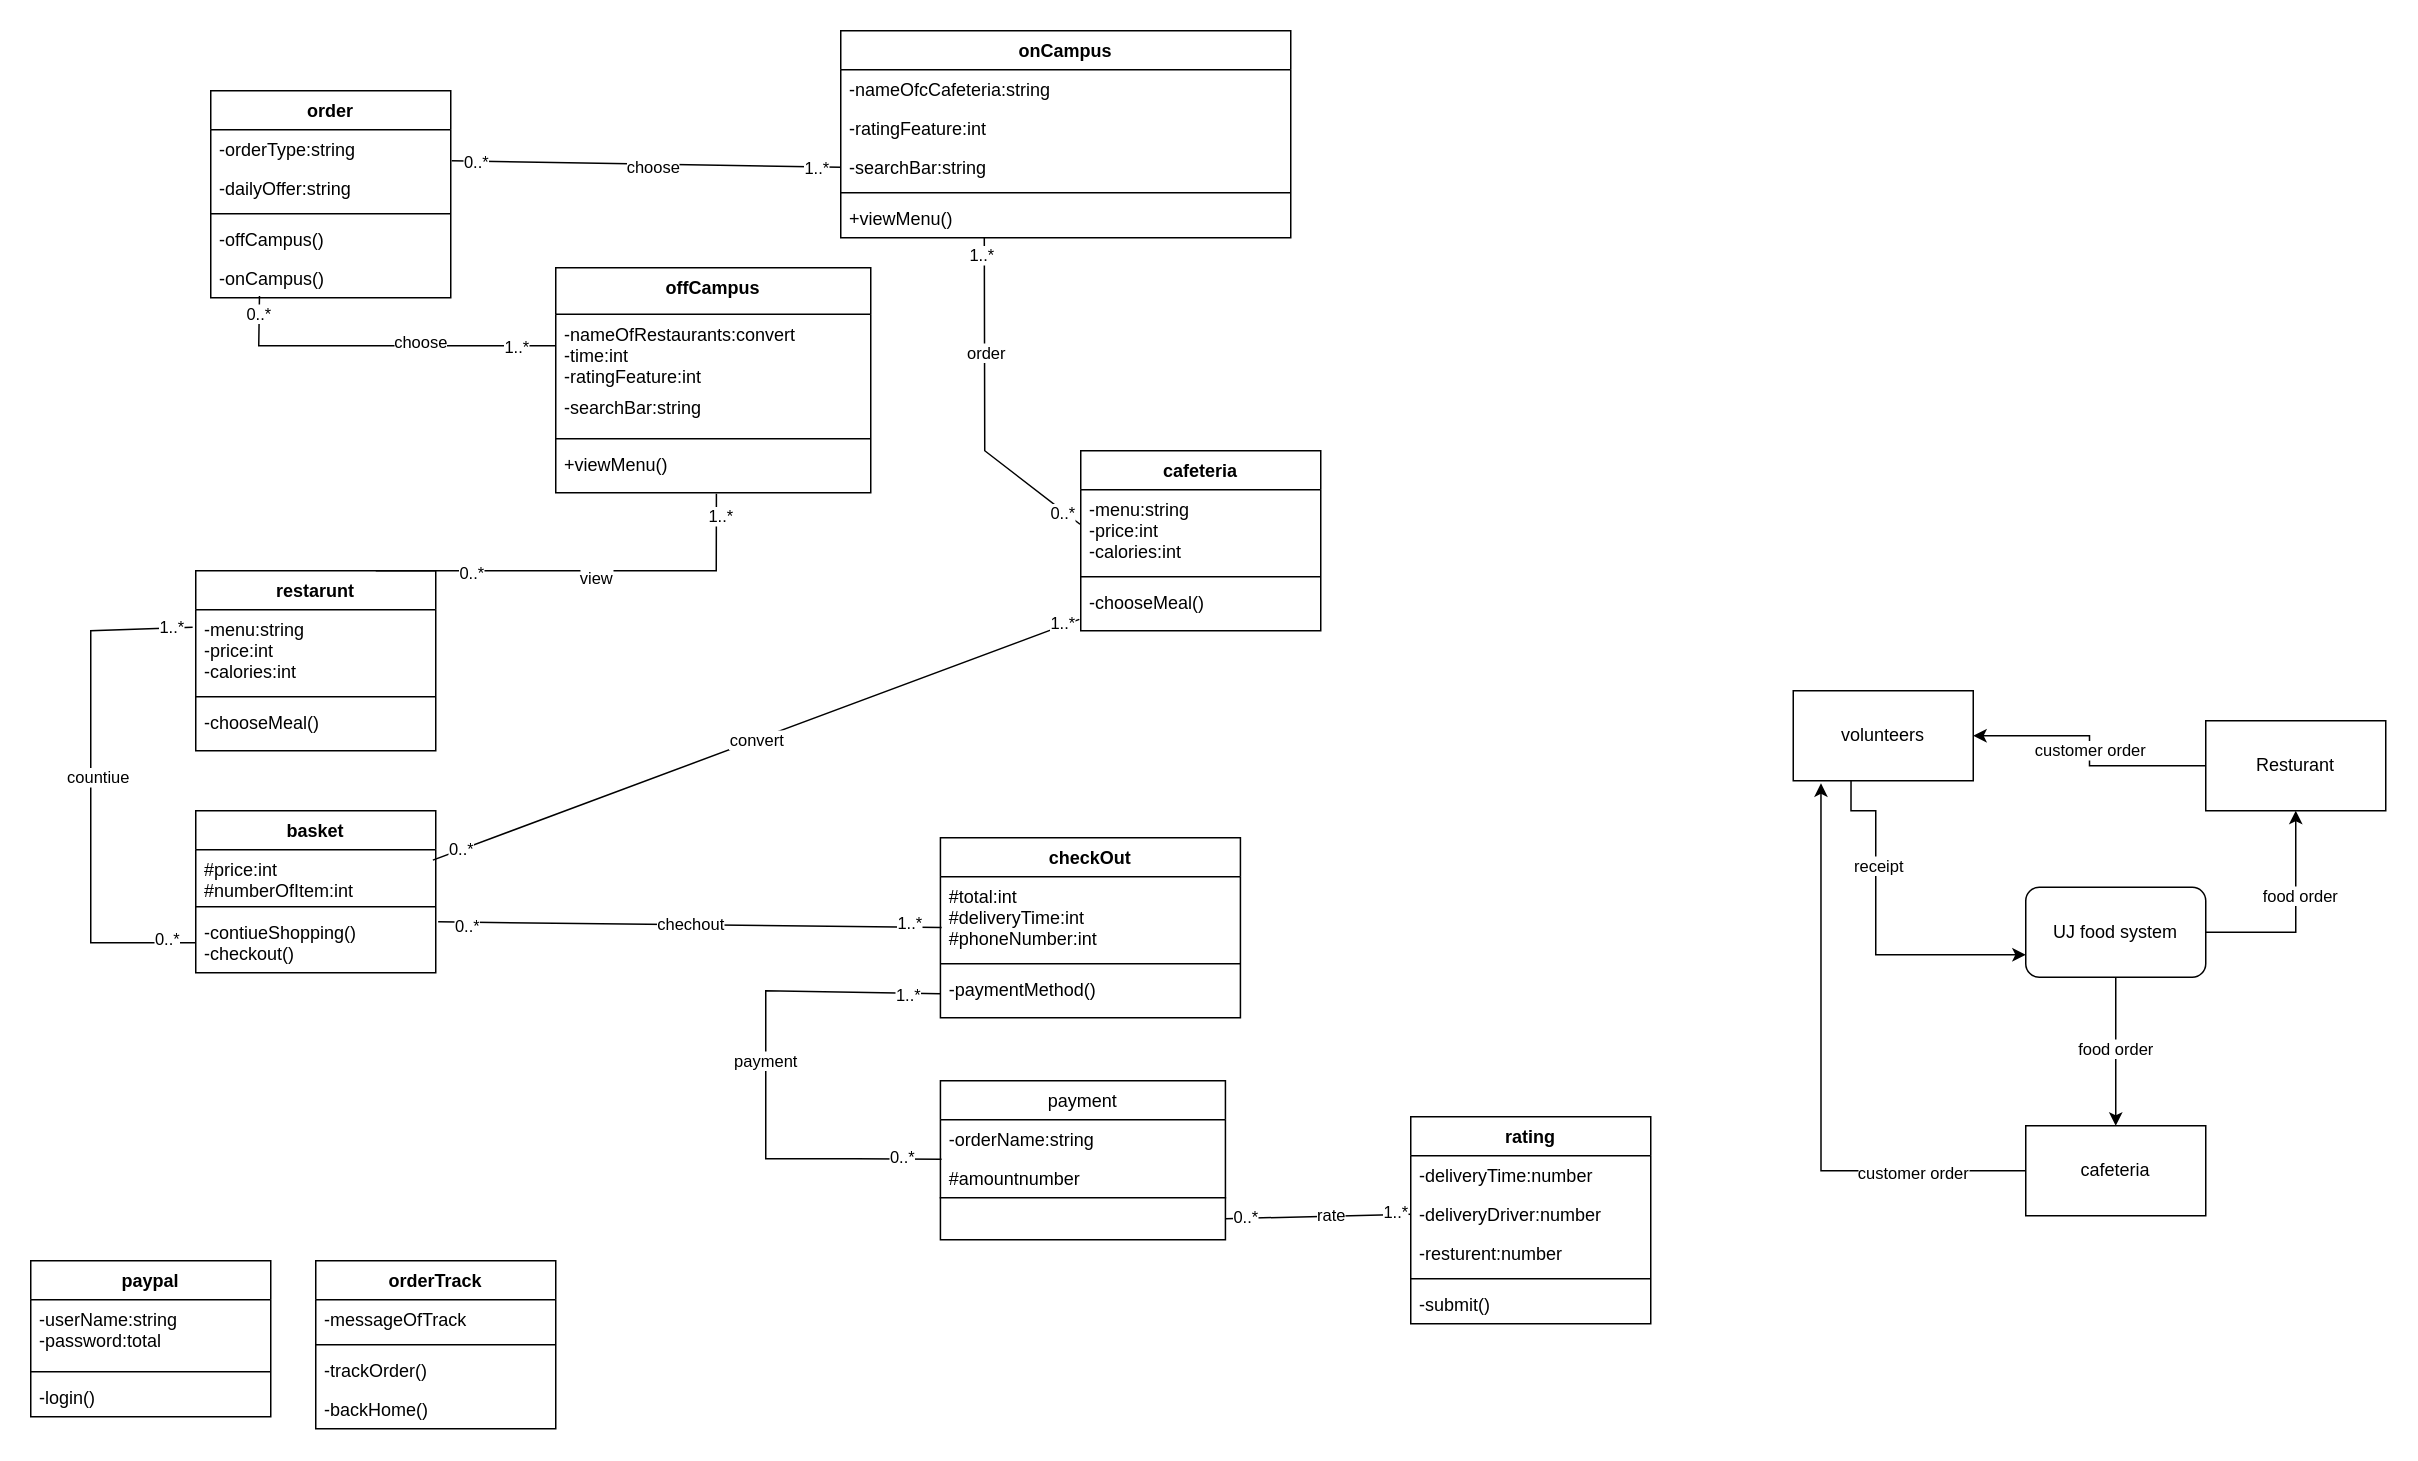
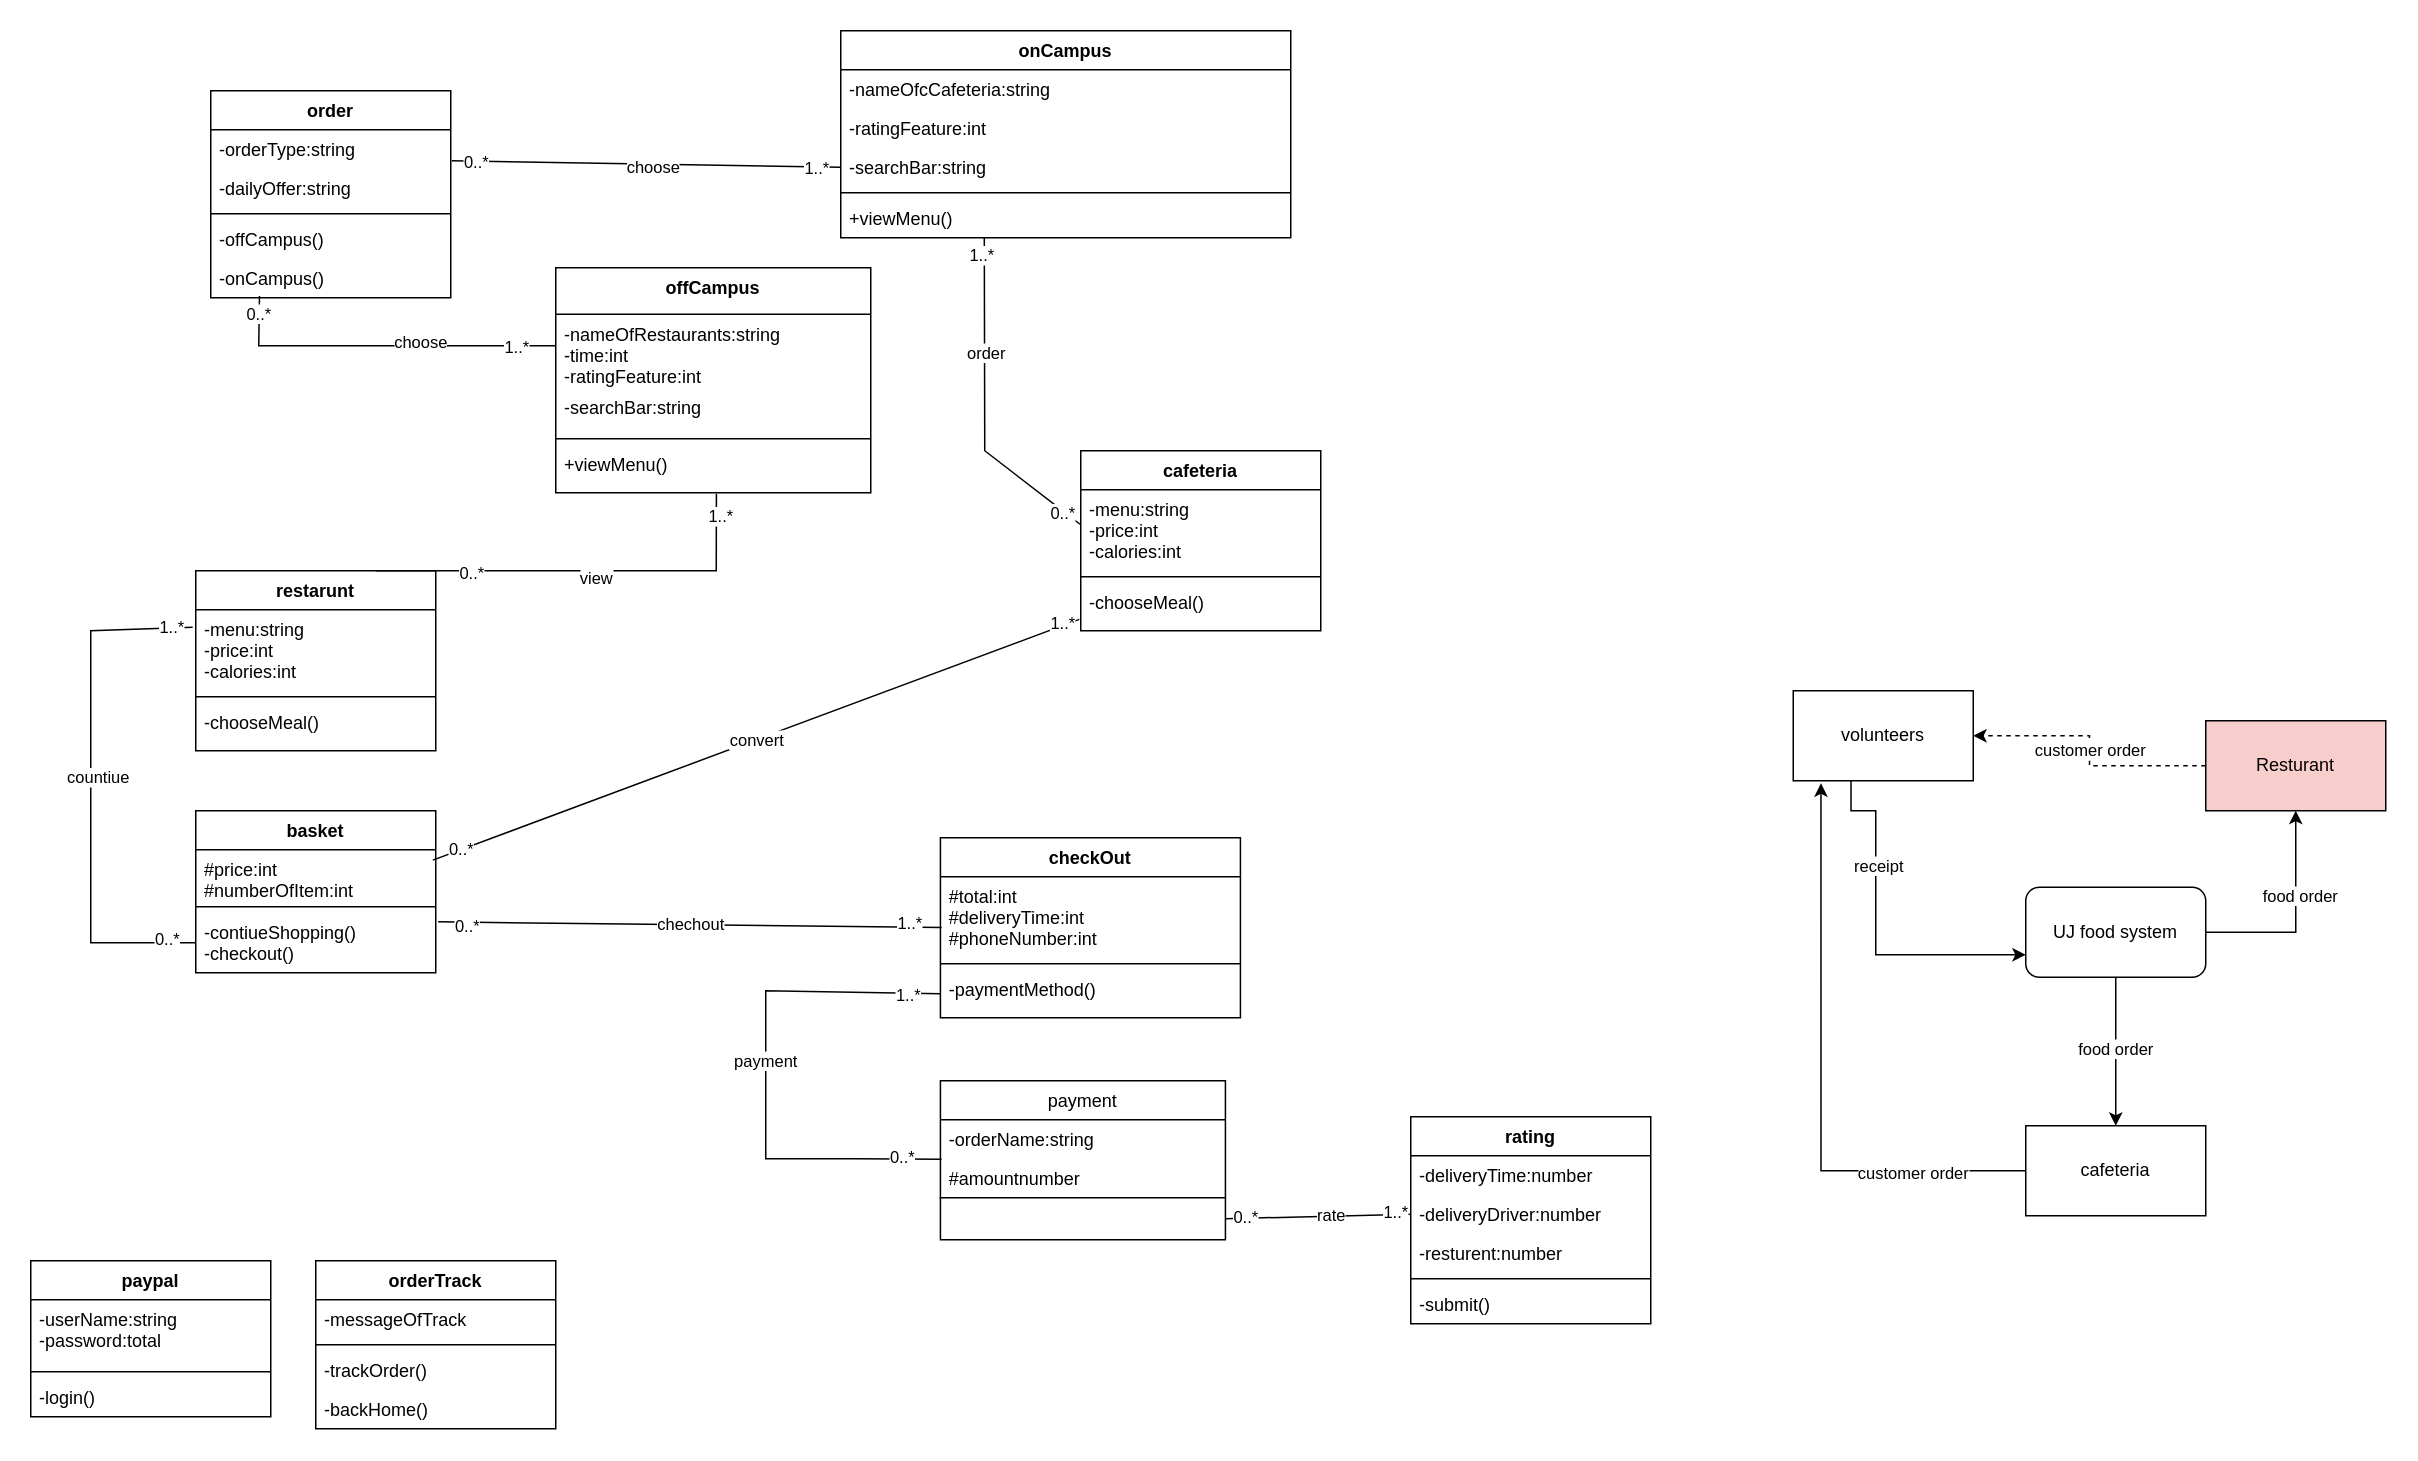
- <mxCell id="3" value="-nameOfRestaurants:convert&#10;-time:int&#10;-ratingFeature:int&#10;" style="text;strokeColor=none;fillColor=none;align=left;verticalAlign=top;spacingLeft=4;spacingRight=4;overflow=hidden;rotatable=0;points=[[0,0.5],[1,0.5]];portConstraint=eastwest;" parent="2" vertex="1"><mxGeometry y="31" width="210" height="49" as="geometry" /></mxCell>
+ <mxCell id="3" value="-nameOfRestaurants:string&#10;-time:int&#10;-ratingFeature:int&#10;" style="text;strokeColor=none;fillColor=none;align=left;verticalAlign=top;spacingLeft=4;spacingRight=4;overflow=hidden;rotatable=0;points=[[0,0.5],[1,0.5]];portConstraint=eastwest;" parent="2" vertex="1"><mxGeometry y="31" width="210" height="49" as="geometry" /></mxCell>
- <mxCell id="67" value="customer order" style="edgeStyle=orthogonalEdgeStyle;rounded=0;orthogonalLoop=1;jettySize=auto;html=1;" parent="1" source="68" target="66" edge="1"><mxGeometry relative="1" as="geometry" /></mxCell>
+ <mxCell id="67" value="customer order" style="edgeStyle=orthogonalEdgeStyle;rounded=0;orthogonalLoop=1;jettySize=auto;html=1;dashed=1;" parent="1" source="68" target="66" edge="1"><mxGeometry relative="1" as="geometry" /></mxCell>
- <mxCell id="68" value="Resturant" style="rounded=0;whiteSpace=wrap;html=1;" parent="1" vertex="1"><mxGeometry x="1470" y="480" width="120" height="60" as="geometry" /></mxCell>
+ <mxCell id="68" value="Resturant" style="rounded=0;whiteSpace=wrap;html=1;fillColor=#f8cecc;" parent="1" vertex="1"><mxGeometry x="1470" y="480" width="120" height="60" as="geometry" /></mxCell>
